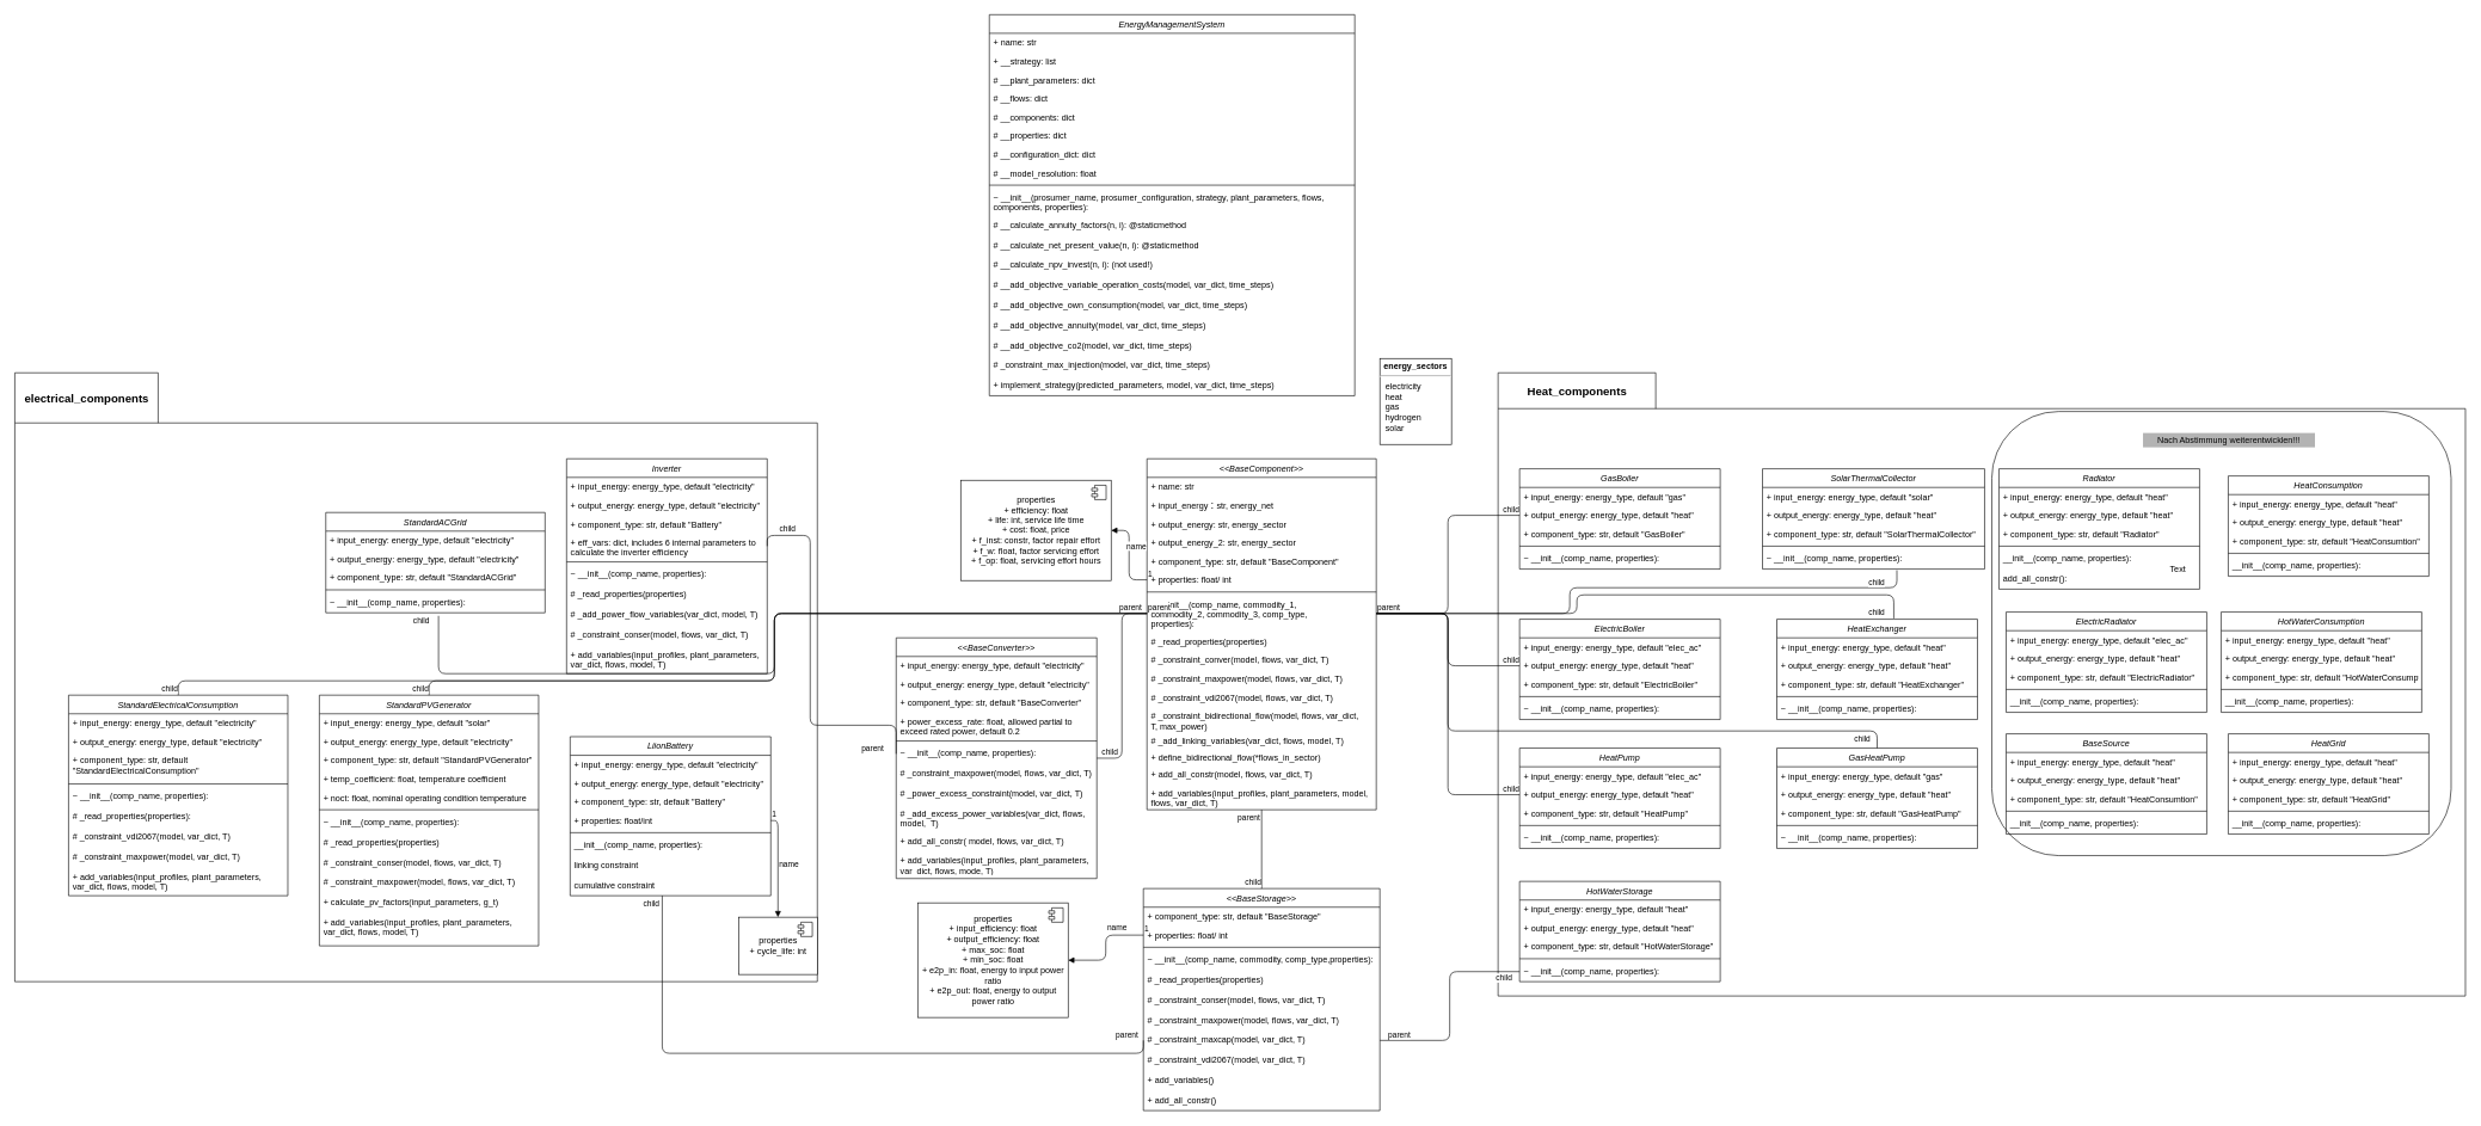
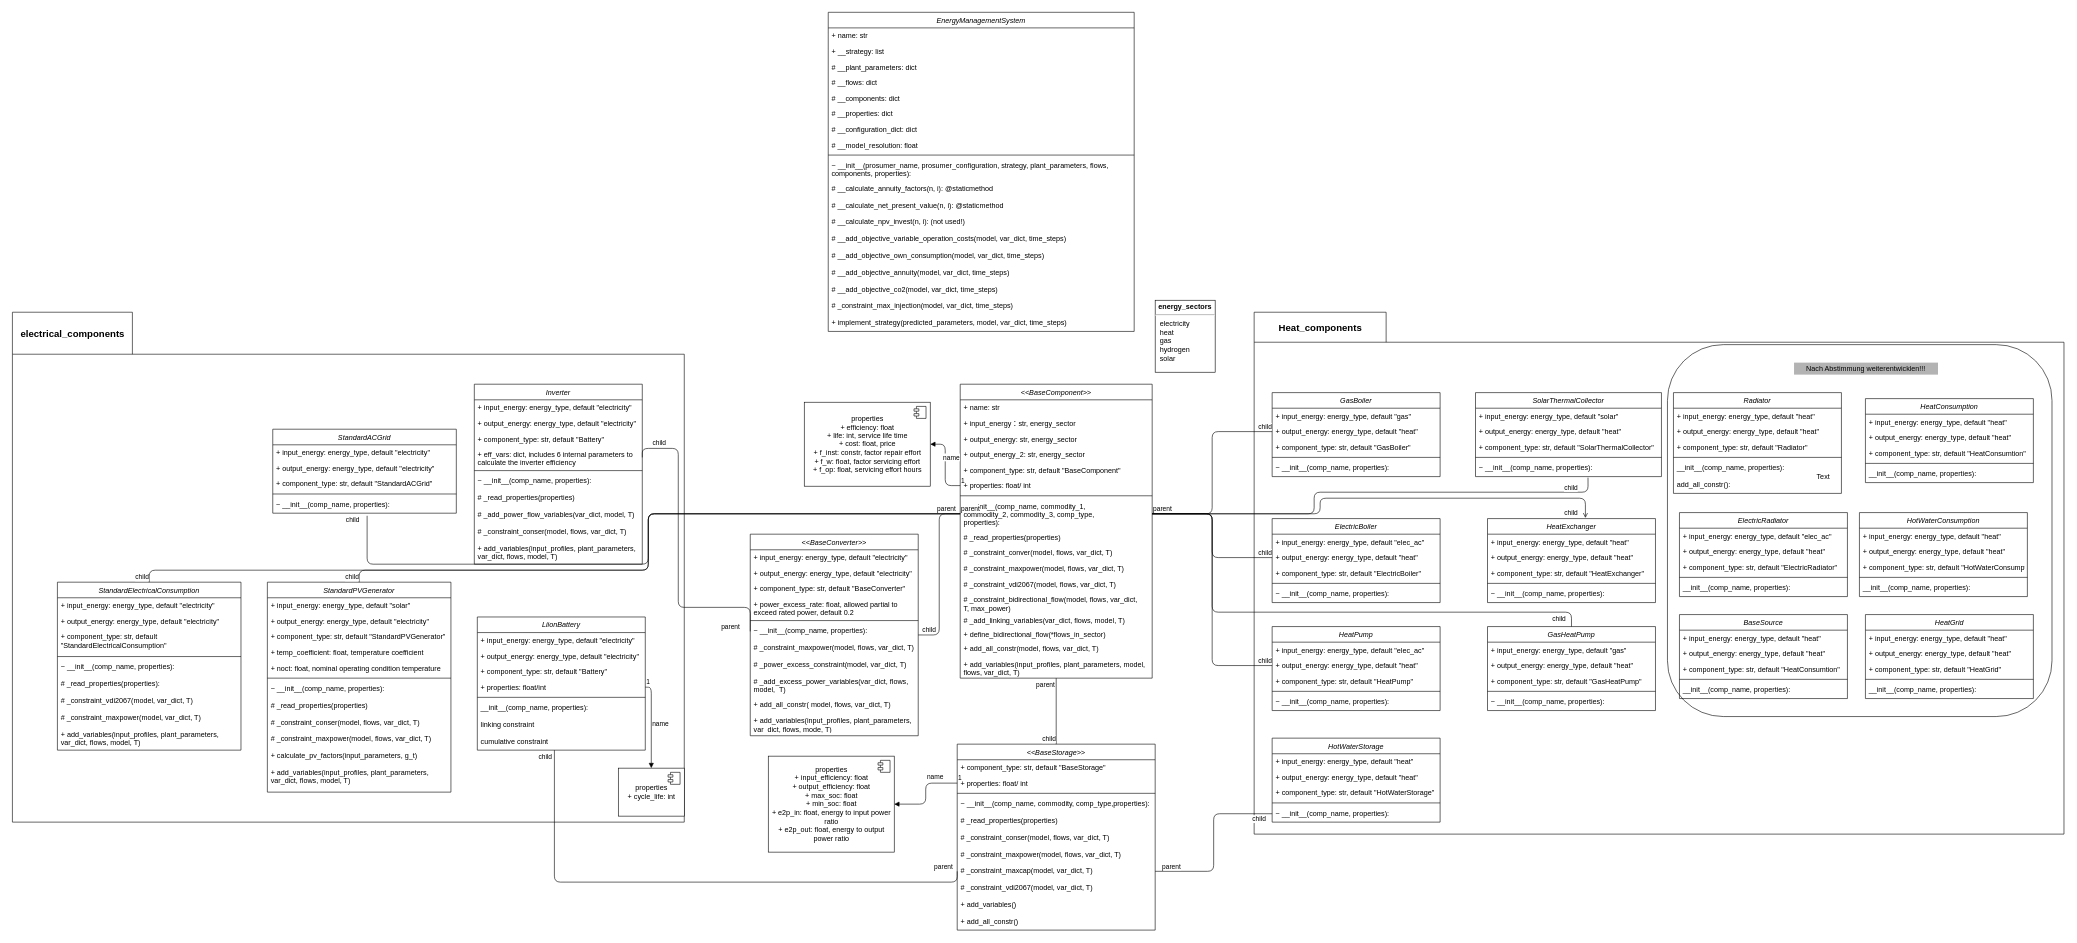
- <mxCell id="4" value="+ input_energy：str, energy_net" style="text;align=left;verticalAlign=top;spacingLeft=4;spacingRight=4;overflow=hidden;rotatable=0;points=[[0,0.5],[1,0.5]];portConstraint=eastwest;rounded=0;shadow=0;html=0;" parent="2" vertex="1"><mxGeometry y="52" width="320" height="26" as="geometry" /></mxCell>
+ <mxCell id="4" value="+ input_energy：str, energy_sector" style="text;align=left;verticalAlign=top;spacingLeft=4;spacingRight=4;overflow=hidden;rotatable=0;points=[[0,0.5],[1,0.5]];portConstraint=eastwest;rounded=0;shadow=0;html=0;" parent="2" vertex="1"><mxGeometry y="52" width="320" height="26" as="geometry" /></mxCell>
- <mxCell id="207" value="" style="endArrow=none;html=1;edgeStyle=orthogonalEdgeStyle;exitX=1;exitY=0.5;exitDx=0;exitDy=0;entryX=0.583;entryY=-0.008;entryDx=0;entryDy=0;entryPerimeter=0;" edge="1" parent="1" source="10" target="95"><mxGeometry relative="1" as="geometry"><mxPoint x="1710" y="1020" as="sourcePoint" /><mxPoint x="1870" y="1020" as="targetPoint" /><Array as="points"><mxPoint x="2200" y="856" /><mxPoint x="2200" y="830" /><mxPoint x="2642" y="830" /></Array></mxGeometry></mxCell>
+ <mxCell id="207" value="" style="endArrow=open;html=1;edgeStyle=orthogonalEdgeStyle;exitX=1;exitY=0.5;exitDx=0;exitDy=0;entryX=0.583;entryY=-0.008;entryDx=0;entryDy=0;entryPerimeter=0;" edge="1" parent="1" source="10" target="95"><mxGeometry relative="1" as="geometry"><mxPoint x="1710" y="1020" as="sourcePoint" /><mxPoint x="1870" y="1020" as="targetPoint" /><Array as="points"><mxPoint x="2200" y="856" /><mxPoint x="2200" y="830" /><mxPoint x="2642" y="830" /></Array></mxGeometry></mxCell>
